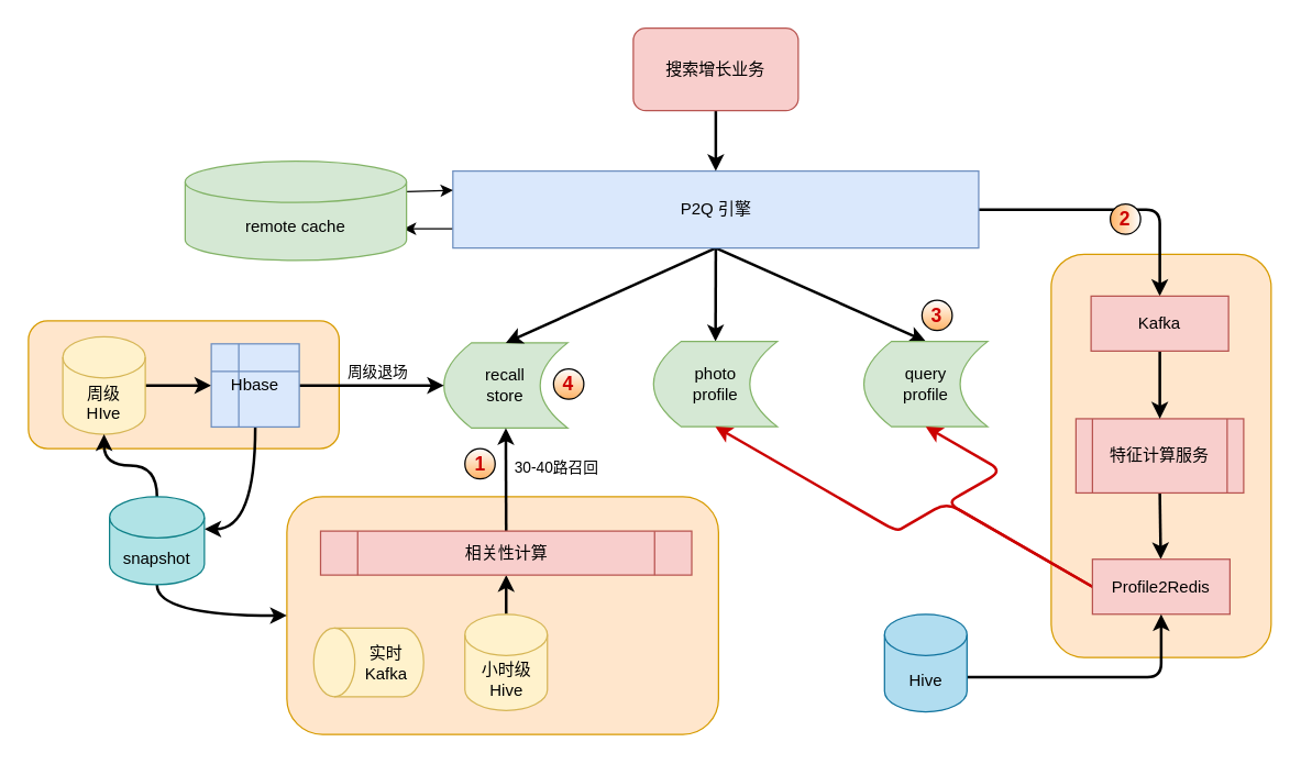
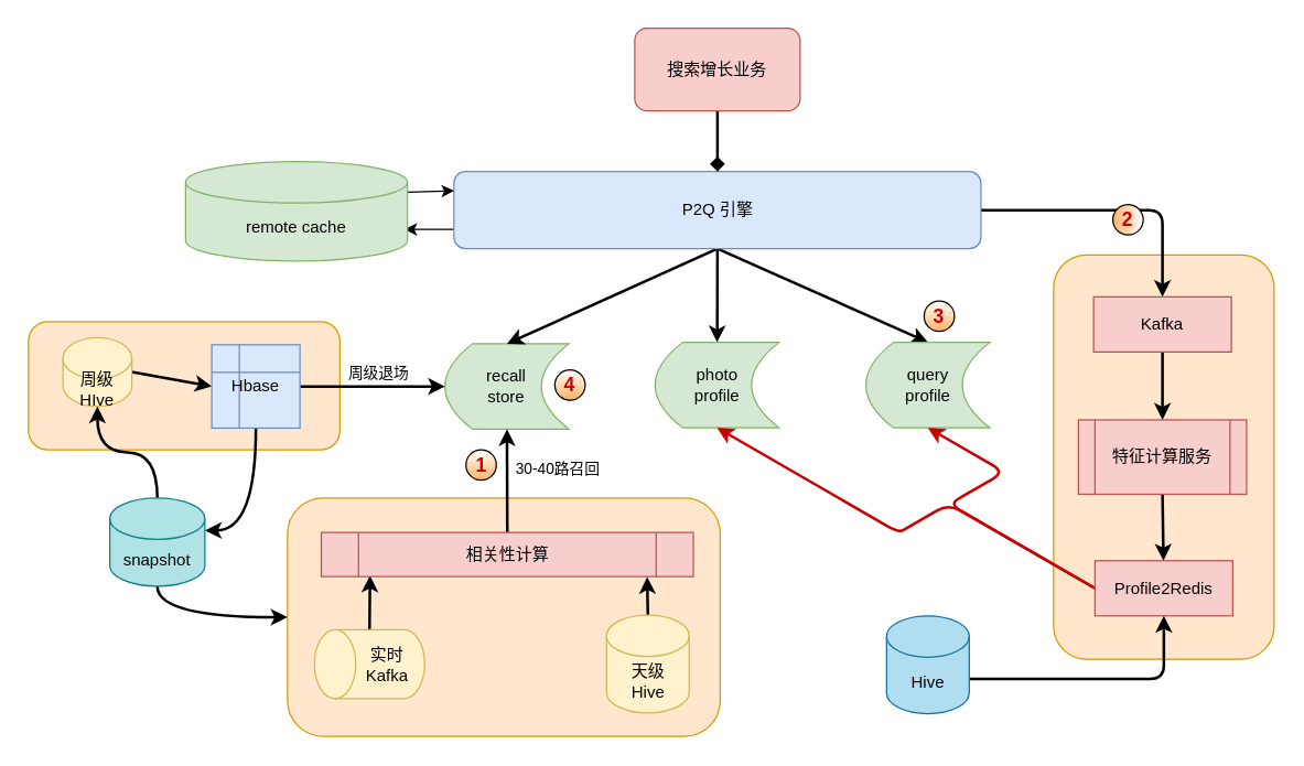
- <mxCell id="25" style="edgeStyle=none;html=1;exitX=0.5;exitY=1;exitDx=0;exitDy=0;labelBackgroundColor=none;strokeWidth=2;" edge="1" parent="1" source="26" target="17"><mxGeometry relative="1" as="geometry" /></mxCell>
+ <mxCell id="25" style="edgeStyle=none;html=1;exitX=0.5;exitY=1;exitDx=0;exitDy=0;labelBackgroundColor=none;strokeWidth=2;endArrow=diamond;" edge="1" parent="1" source="26" target="17"><mxGeometry relative="1" as="geometry" /></mxCell>
- <mxCell id="17" value="&lt;span style=&quot;&quot;&gt;P2Q 引擎&lt;/span&gt;" style="whiteSpace=wrap;html=1;fillStyle=auto;fillColor=#dae8fc;strokeColor=#6c8ebf;rounded=0;" vertex="1" parent="1"><mxGeometry x="328.75" y="124" width="382.5" height="56" as="geometry" /></mxCell>
+ <mxCell id="17" value="&lt;span style=&quot;&quot;&gt;P2Q 引擎&lt;/span&gt;" style="rounded=1;whiteSpace=wrap;html=1;fillStyle=auto;fillColor=#dae8fc;strokeColor=#6c8ebf;" vertex="1" parent="1"><mxGeometry x="328.75" y="124" width="382.5" height="56" as="geometry" /></mxCell>
- <mxCell id="28" value="周级&lt;br&gt;HIve" style="shape=cylinder3;whiteSpace=wrap;html=1;boundedLbl=1;backgroundOutline=1;size=15;fillColor=#fff2cc;strokeColor=#d6b656;" vertex="1" parent="1"><mxGeometry x="45" y="244.5" width="60" height="71" as="geometry" /></mxCell>
+ <mxCell id="28" value="周级&lt;br&gt;HIve" style="shape=cylinder3;whiteSpace=wrap;html=1;boundedLbl=1;backgroundOutline=1;size=15;fillColor=#fff2cc;strokeColor=#d6b656;" vertex="1" parent="1"><mxGeometry x="45" y="244.5" width="50" height="50" as="geometry" /></mxCell>
+ <mxCell id="5" style="edgeStyle=none;html=1;exitX=0.5;exitY=0;exitDx=0;exitDy=0;exitPerimeter=0;entryX=0.876;entryY=1.008;entryDx=0;entryDy=0;entryPerimeter=0;labelBackgroundColor=none;strokeWidth=2;" edge="1" parent="1" source="6" target="24"><mxGeometry relative="1" as="geometry" /></mxCell>
- <mxCell id="9" style="edgeStyle=none;html=1;exitX=0.5;exitY=0;exitDx=0;exitDy=0;exitPerimeter=0;entryX=0.5;entryY=1;entryDx=0;entryDy=0;labelBackgroundColor=none;strokeWidth=2;" edge="1" parent="1" source="10" target="24"><mxGeometry relative="1" as="geometry" /></mxCell>
+ <mxCell id="7" style="edgeStyle=none;html=1;exitX=1;exitY=0.5;exitDx=0;exitDy=0;exitPerimeter=0;entryX=0.131;entryY=0.975;entryDx=0;entryDy=0;entryPerimeter=0;labelBackgroundColor=none;strokeWidth=2;" edge="1" parent="1" source="8" target="24"><mxGeometry relative="1" as="geometry" /></mxCell>
- <mxCell id="10" value="小时级Hive" style="shape=cylinder3;whiteSpace=wrap;html=1;boundedLbl=1;backgroundOutline=1;size=15;fillColor=#fff2cc;strokeColor=#d6b656;" vertex="1" parent="1"><mxGeometry x="337.5" y="446.5" width="60" height="70" as="geometry" /></mxCell>
+ <mxCell id="6" value="天级&lt;br&gt;Hive" style="shape=cylinder3;whiteSpace=wrap;html=1;boundedLbl=1;backgroundOutline=1;size=15;fillColor=#fff2cc;strokeColor=#d6b656;" vertex="1" parent="1"><mxGeometry x="439.5" y="446" width="60" height="71" as="geometry" /></mxCell>
